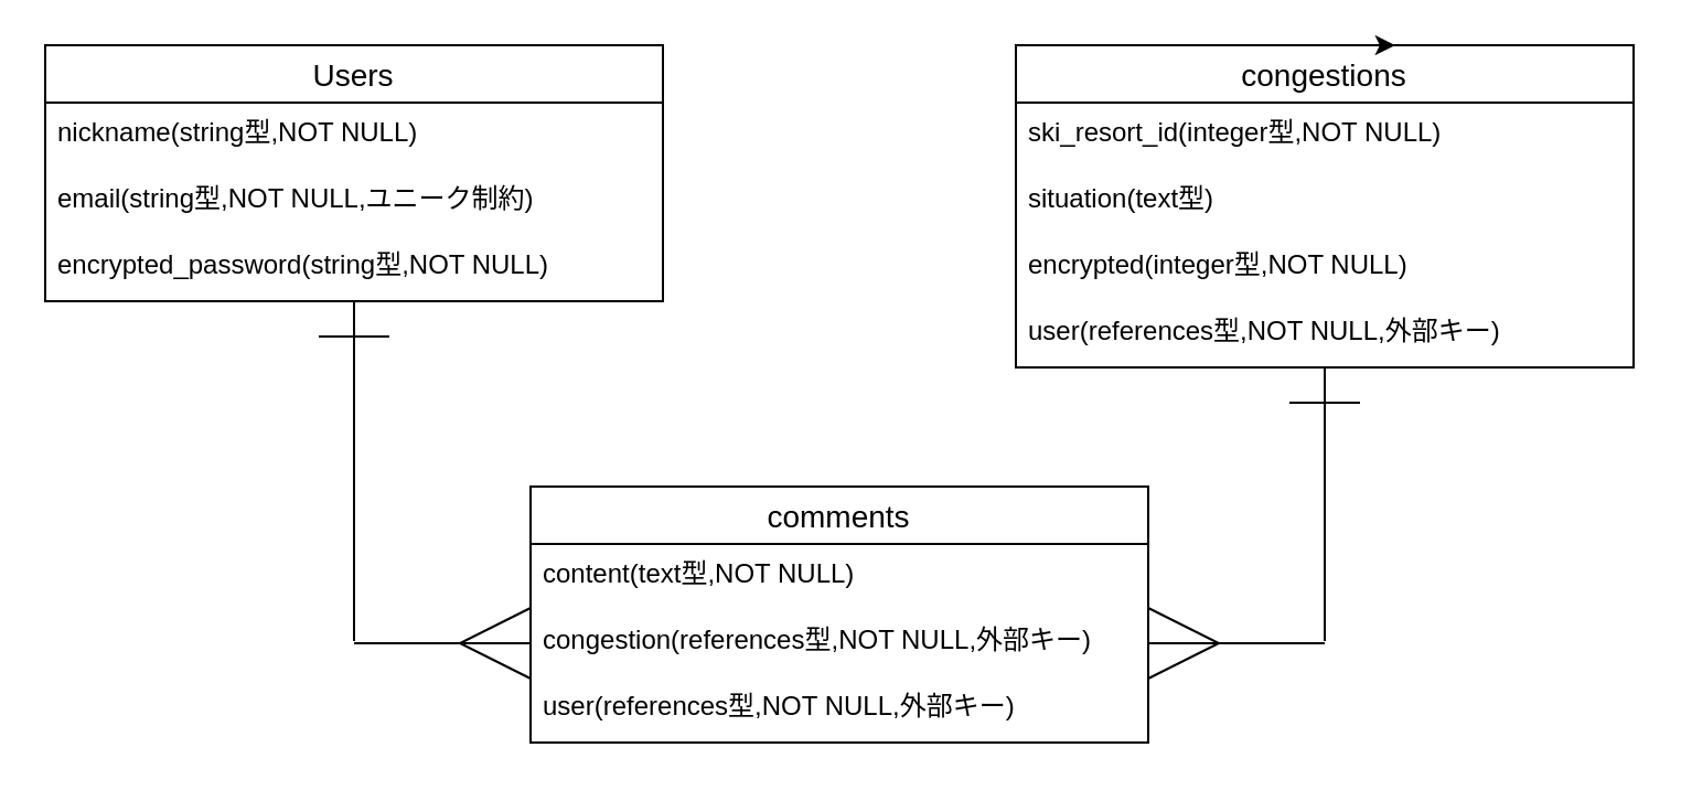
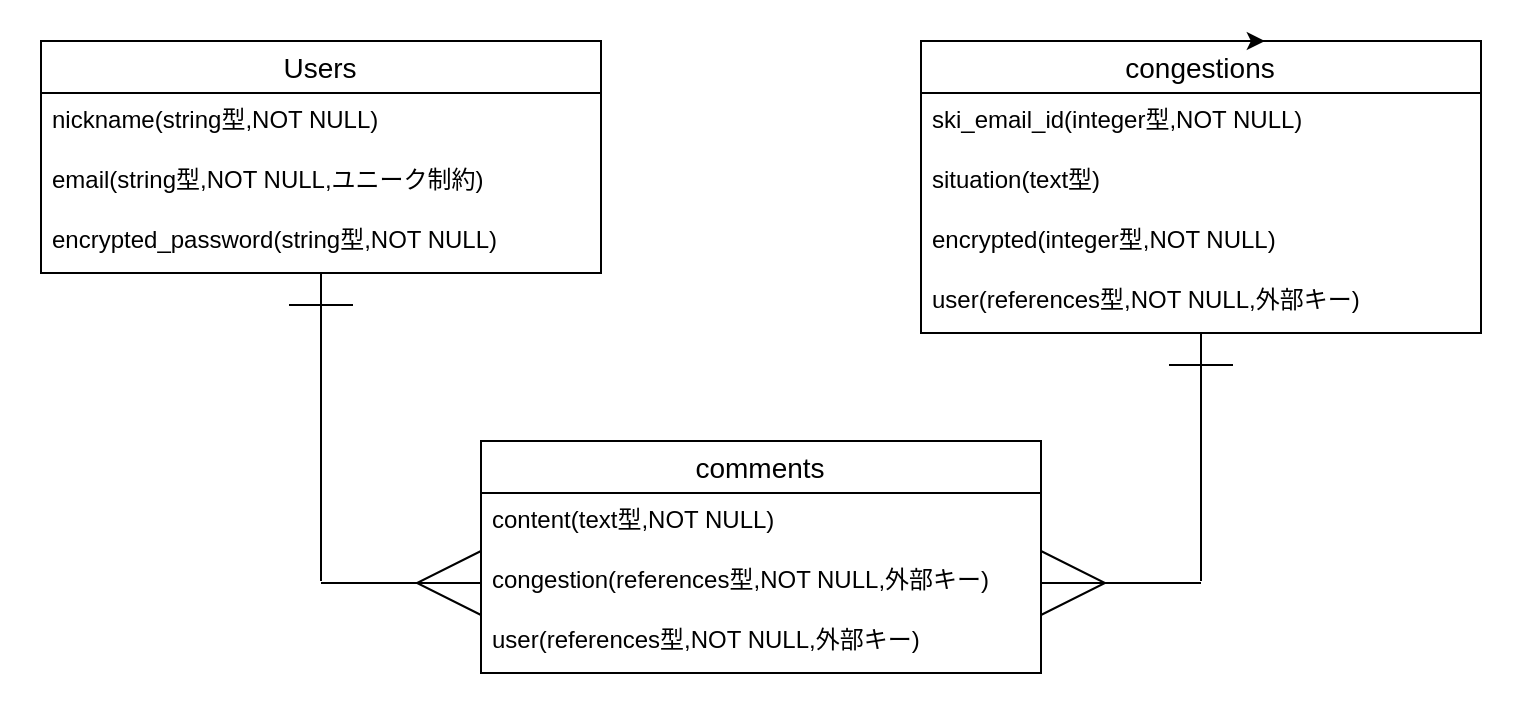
- <mxCell id="9" value="ski_resort_id(integer型,NOT NULL)" style="text;strokeColor=none;fillColor=none;spacingLeft=4;spacingRight=4;overflow=hidden;rotatable=0;points=[[0,0.5],[1,0.5]];portConstraint=eastwest;fontSize=12;" parent="8" vertex="1"><mxGeometry y="26" width="280" height="30" as="geometry" /></mxCell>
+ <mxCell id="9" value="ski_email_id(integer型,NOT NULL)" style="text;strokeColor=none;fillColor=none;spacingLeft=4;spacingRight=4;overflow=hidden;rotatable=0;points=[[0,0.5],[1,0.5]];portConstraint=eastwest;fontSize=12;" parent="8" vertex="1"><mxGeometry y="26" width="280" height="30" as="geometry" /></mxCell>
